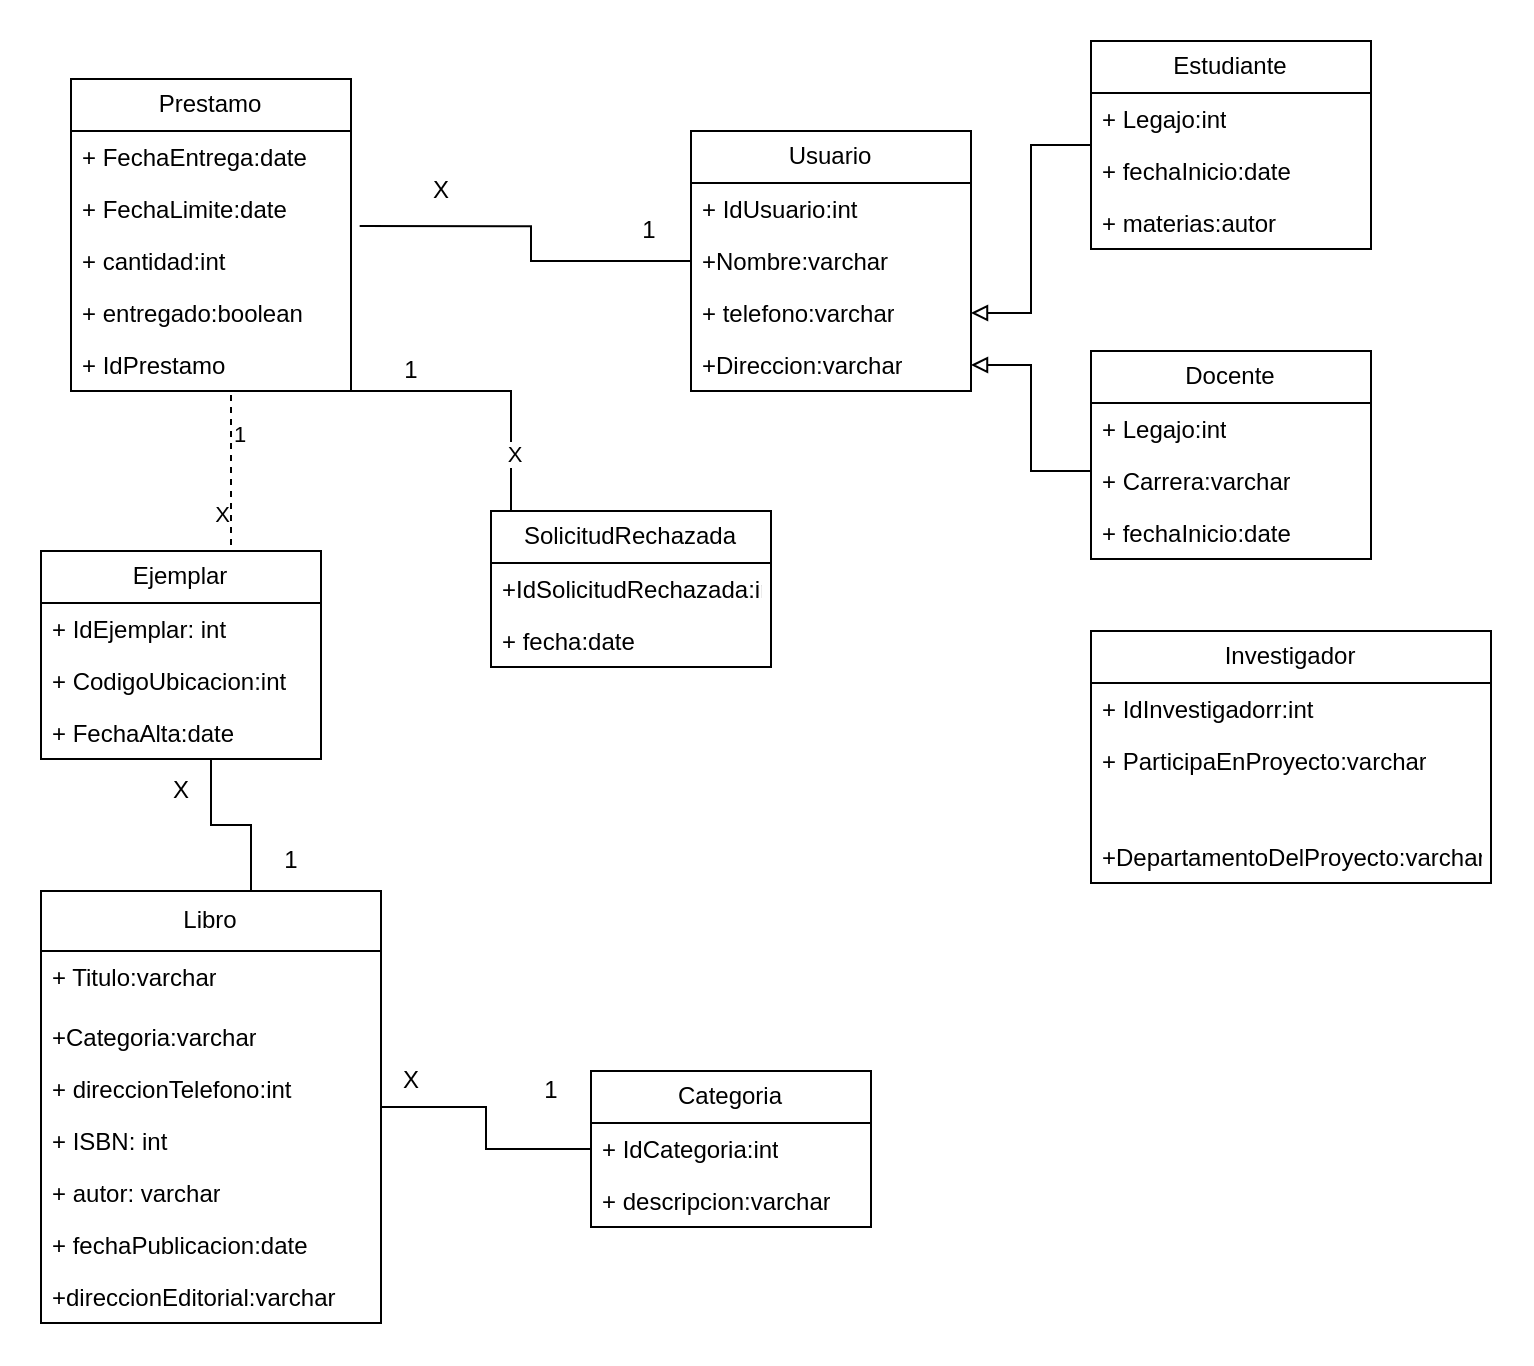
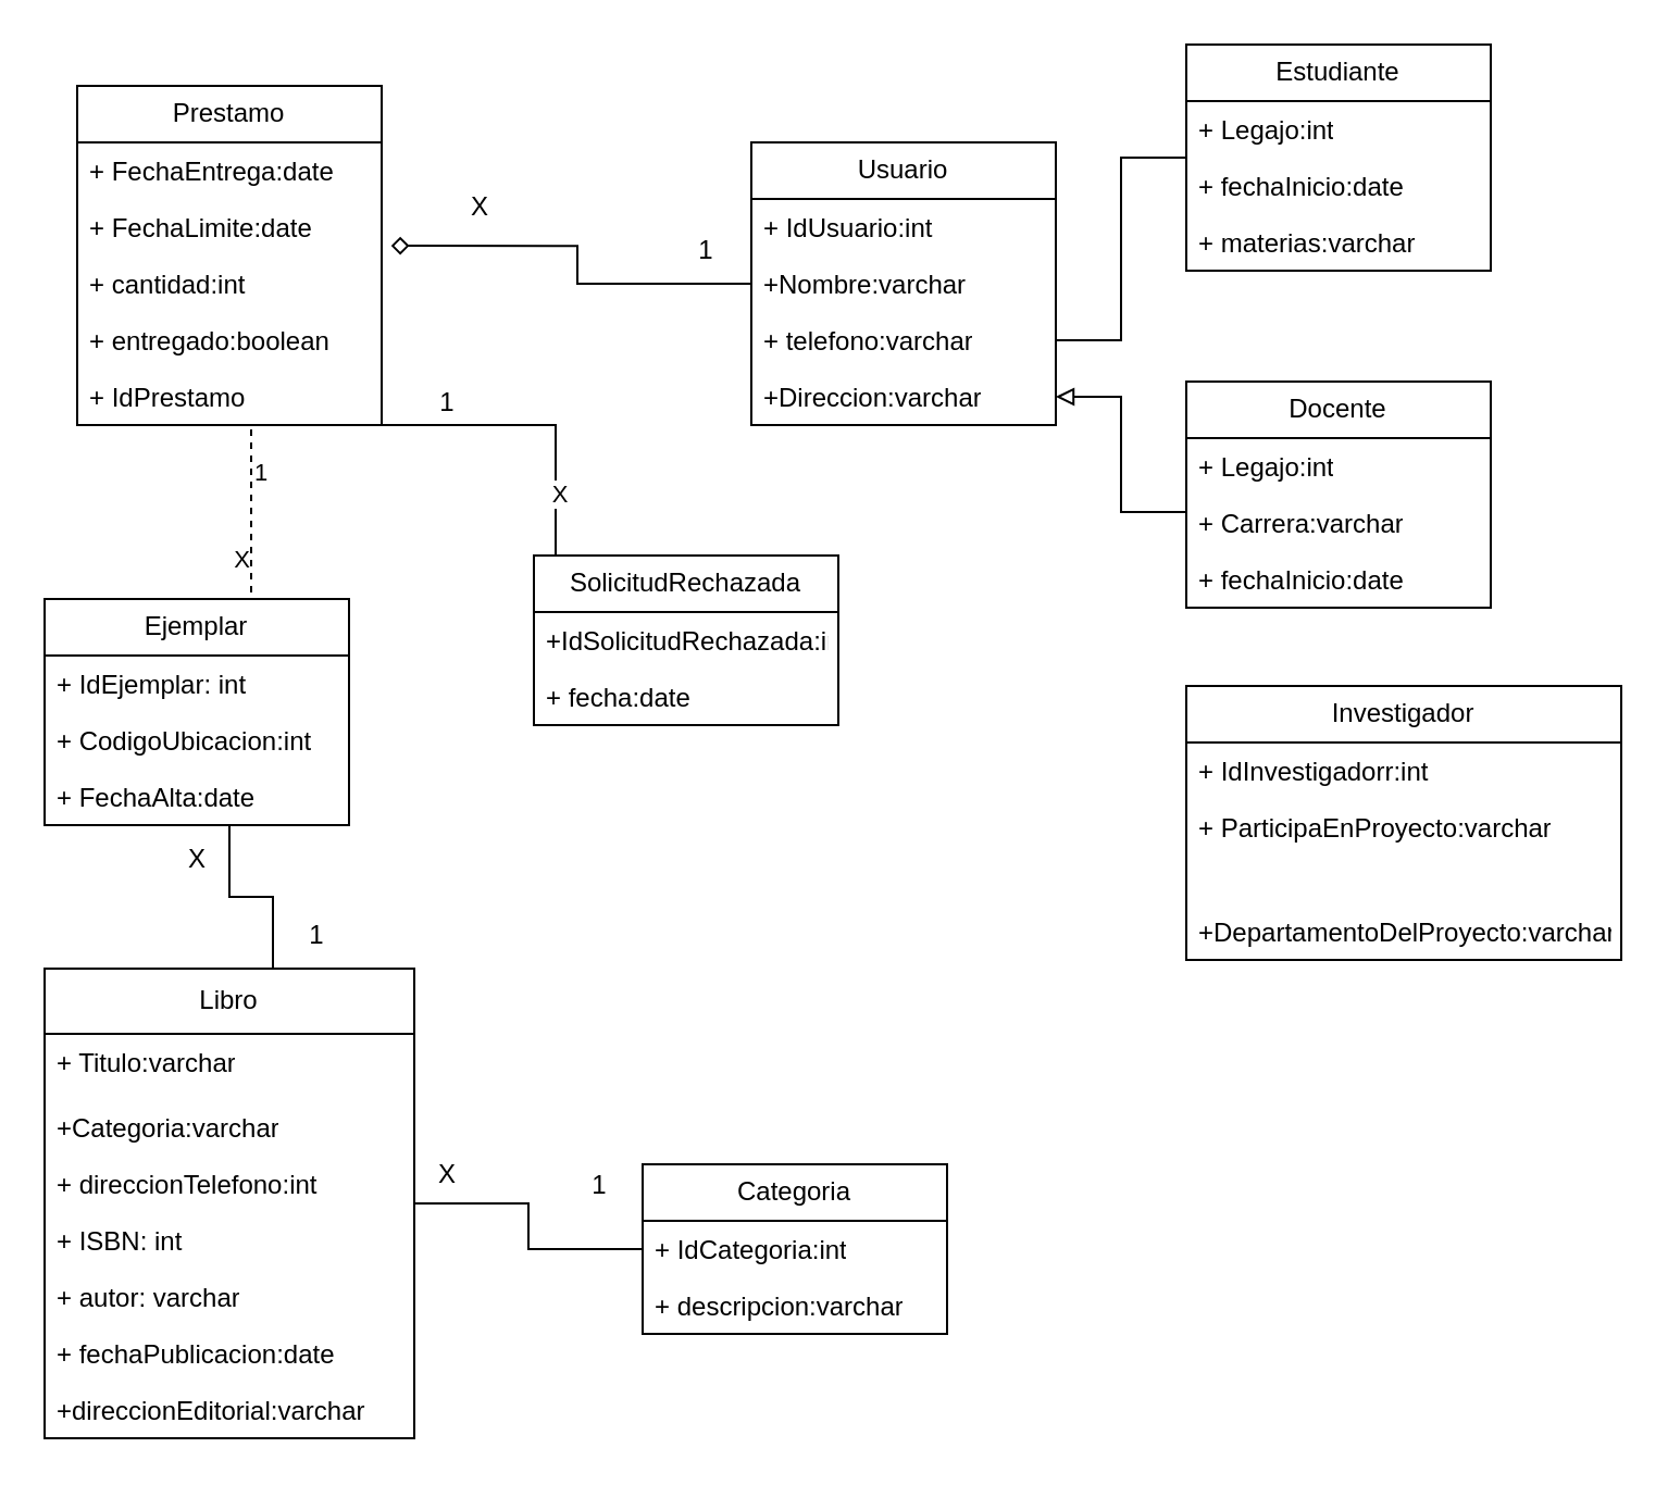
- <mxCell id="50" value="+ materias:autor" style="text;strokeColor=none;fillColor=none;align=left;verticalAlign=top;spacingLeft=4;spacingRight=4;overflow=hidden;rotatable=0;points=[[0,0.5],[1,0.5]];portConstraint=eastwest;whiteSpace=wrap;html=1;" vertex="1" parent="47"><mxGeometry y="78" width="140" height="26" as="geometry" /></mxCell>
+ <mxCell id="50" value="+ materias:varchar" style="text;strokeColor=none;fillColor=none;align=left;verticalAlign=top;spacingLeft=4;spacingRight=4;overflow=hidden;rotatable=0;points=[[0,0.5],[1,0.5]];portConstraint=eastwest;whiteSpace=wrap;html=1;" vertex="1" parent="47"><mxGeometry y="78" width="140" height="26" as="geometry" /></mxCell>
- <mxCell id="39" style="edgeStyle=orthogonalEdgeStyle;rounded=0;orthogonalLoop=1;jettySize=auto;html=1;entryX=1.031;entryY=0.829;entryDx=0;entryDy=0;entryPerimeter=0;endArrow=none;endFill=0;" edge="1" parent="1" source="21" target="28"><mxGeometry relative="1" as="geometry"><Array as="points"><mxPoint x="265" y="130" /><mxPoint x="265" y="113" /></Array></mxGeometry></mxCell>
+ <mxCell id="39" style="edgeStyle=orthogonalEdgeStyle;rounded=0;orthogonalLoop=1;jettySize=auto;html=1;entryX=1.031;entryY=0.829;entryDx=0;entryDy=0;entryPerimeter=0;endArrow=diamond;endFill=0;" edge="1" parent="1" source="21" target="28"><mxGeometry relative="1" as="geometry"><Array as="points"><mxPoint x="265" y="130" /><mxPoint x="265" y="113" /></Array></mxGeometry></mxCell>
- <mxCell id="46" style="edgeStyle=orthogonalEdgeStyle;rounded=0;orthogonalLoop=1;jettySize=auto;html=1;entryX=1;entryY=0.5;entryDx=0;entryDy=0;endArrow=block;endFill=0;" edge="1" parent="1" source="47" target="22"><mxGeometry relative="1" as="geometry"><Array as="points"><mxPoint x="515" y="72" /><mxPoint x="515" y="156" /></Array></mxGeometry></mxCell>
+ <mxCell id="46" style="edgeStyle=orthogonalEdgeStyle;rounded=0;orthogonalLoop=1;jettySize=auto;html=1;entryX=1;entryY=0.5;entryDx=0;entryDy=0;endArrow=none;endFill=0;" edge="1" parent="1" source="47" target="22"><mxGeometry relative="1" as="geometry"><Array as="points"><mxPoint x="515" y="72" /><mxPoint x="515" y="156" /></Array></mxGeometry></mxCell>
